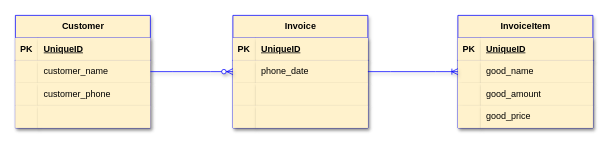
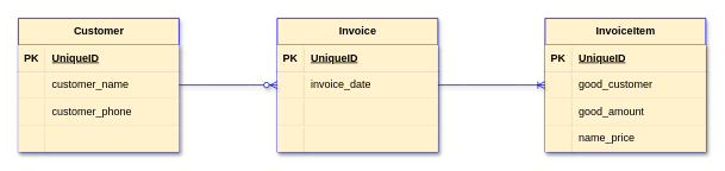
- <mxCell id="21" value="phone_date" style="shape=partialRectangle;connectable=0;fillColor=#fff2cc;top=0;left=0;bottom=0;right=0;align=left;spacingLeft=6;overflow=hidden;whiteSpace=wrap;html=1;strokeColor=#0000FF;shadow=1;" vertex="1" parent="19"><mxGeometry x="30" width="150" height="30" as="geometry"><mxRectangle width="150" height="30" as="alternateBounds" /></mxGeometry></mxCell>
+ <mxCell id="21" value="invoice_date" style="shape=partialRectangle;connectable=0;fillColor=#fff2cc;top=0;left=0;bottom=0;right=0;align=left;spacingLeft=6;overflow=hidden;whiteSpace=wrap;html=1;strokeColor=#0000FF;shadow=1;" vertex="1" parent="19"><mxGeometry x="30" width="150" height="30" as="geometry"><mxRectangle width="150" height="30" as="alternateBounds" /></mxGeometry></mxCell>
- <mxCell id="34" value="good_name" style="shape=partialRectangle;connectable=0;fillColor=#fff2cc;top=0;left=0;bottom=0;right=0;align=left;spacingLeft=6;overflow=hidden;whiteSpace=wrap;html=1;strokeColor=#0000FF;shadow=1;" vertex="1" parent="32"><mxGeometry x="30" width="150" height="30" as="geometry"><mxRectangle width="150" height="30" as="alternateBounds" /></mxGeometry></mxCell>
+ <mxCell id="34" value="good_customer" style="shape=partialRectangle;connectable=0;fillColor=#fff2cc;top=0;left=0;bottom=0;right=0;align=left;spacingLeft=6;overflow=hidden;whiteSpace=wrap;html=1;strokeColor=#0000FF;shadow=1;" vertex="1" parent="32"><mxGeometry x="30" width="150" height="30" as="geometry"><mxRectangle width="150" height="30" as="alternateBounds" /></mxGeometry></mxCell>
- <mxCell id="40" value="good_price" style="shape=partialRectangle;connectable=0;fillColor=#fff2cc;top=0;left=0;bottom=0;right=0;align=left;spacingLeft=6;overflow=hidden;whiteSpace=wrap;html=1;strokeColor=#0000FF;shadow=1;" vertex="1" parent="38"><mxGeometry x="30" width="150" height="30" as="geometry"><mxRectangle width="150" height="30" as="alternateBounds" /></mxGeometry></mxCell>
+ <mxCell id="40" value="name_price" style="shape=partialRectangle;connectable=0;fillColor=#fff2cc;top=0;left=0;bottom=0;right=0;align=left;spacingLeft=6;overflow=hidden;whiteSpace=wrap;html=1;strokeColor=#0000FF;shadow=1;" vertex="1" parent="38"><mxGeometry x="30" width="150" height="30" as="geometry"><mxRectangle width="150" height="30" as="alternateBounds" /></mxGeometry></mxCell>
